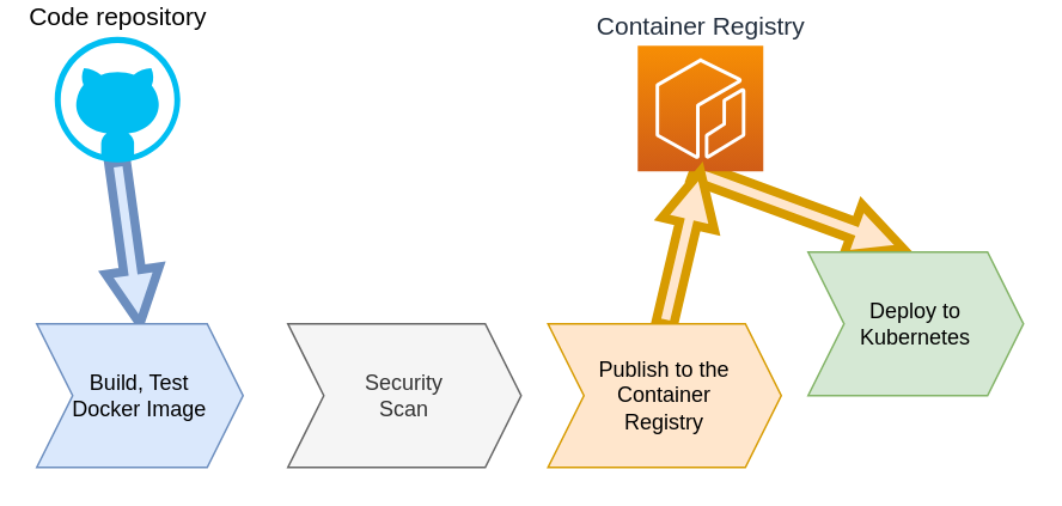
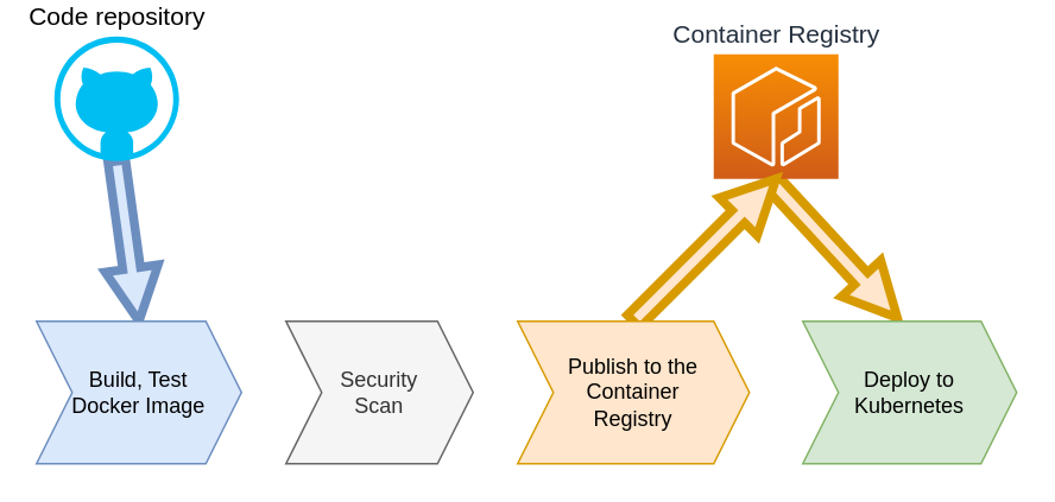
- <mxCell id="8" value="&lt;font style=&quot;font-size: 14px&quot;&gt;Container Registry&lt;/font&gt;" style="outlineConnect=0;fontColor=#232F3E;gradientColor=#F78E04;gradientDirection=north;fillColor=#D05C17;strokeColor=#ffffff;dashed=0;verticalLabelPosition=top;verticalAlign=bottom;align=center;html=1;fontSize=12;fontStyle=0;aspect=fixed;shape=mxgraph.aws4.resourceIcon;resIcon=mxgraph.aws4.ecr;labelPosition=center;" vertex="1" parent="1"><mxGeometry x="355" y="25" width="70" height="70" as="geometry" /></mxCell>
+ <mxCell id="8" value="&lt;font style=&quot;font-size: 14px&quot;&gt;Container Registry&lt;/font&gt;" style="outlineConnect=0;fontColor=#232F3E;gradientColor=#F78E04;gradientDirection=north;fillColor=#D05C17;strokeColor=#ffffff;dashed=0;verticalLabelPosition=top;verticalAlign=bottom;align=center;html=1;fontSize=12;fontStyle=0;aspect=fixed;shape=mxgraph.aws4.resourceIcon;resIcon=mxgraph.aws4.ecr;labelPosition=center;" vertex="1" parent="1"><mxGeometry x="400" y="30" width="70" height="70" as="geometry" /></mxCell>
- <mxCell id="7" value="Deploy to&lt;br&gt;Kubernetes" style="shape=step;perimeter=stepPerimeter;whiteSpace=wrap;html=1;fixedSize=1;fillColor=#d5e8d4;strokeColor=#82b366;" vertex="1" parent="1"><mxGeometry x="450" y="140" width="120" height="80" as="geometry" /></mxCell>
+ <mxCell id="7" value="Deploy to&lt;br&gt;Kubernetes" style="shape=step;perimeter=stepPerimeter;whiteSpace=wrap;html=1;fixedSize=1;fillColor=#d5e8d4;strokeColor=#82b366;" vertex="1" parent="1"><mxGeometry x="450" y="180" width="120" height="80" as="geometry" /></mxCell>
- <mxCell id="6" value="Security&lt;br&gt;Scan" style="shape=step;perimeter=stepPerimeter;whiteSpace=wrap;html=1;fixedSize=1;fillColor=#f5f5f5;strokeColor=#666666;fontColor=#333333;" vertex="1" parent="1"><mxGeometry x="160" y="180" width="130" height="80" as="geometry" /></mxCell>
+ <mxCell id="6" value="Security&lt;br&gt;Scan" style="shape=step;perimeter=stepPerimeter;whiteSpace=wrap;html=1;fixedSize=1;fillColor=#f5f5f5;strokeColor=#666666;fontColor=#333333;" vertex="1" parent="1"><mxGeometry x="160" y="180" width="105" height="80" as="geometry" /></mxCell>
- <mxCell id="10" value="Publish to the&lt;br&gt;Container &lt;br&gt;Registry" style="shape=step;perimeter=stepPerimeter;whiteSpace=wrap;html=1;fixedSize=1;fillColor=#ffe6cc;strokeColor=#d79b00;" vertex="1" parent="1"><mxGeometry x="305" y="180" width="130" height="80" as="geometry" /></mxCell>
+ <mxCell id="10" value="Publish to the&lt;br&gt;Container &lt;br&gt;Registry" style="shape=step;perimeter=stepPerimeter;whiteSpace=wrap;html=1;fixedSize=1;fillColor=#ffe6cc;strokeColor=#d79b00;" vertex="1" parent="1"><mxGeometry x="290" y="180" width="130" height="80" as="geometry" /></mxCell>
